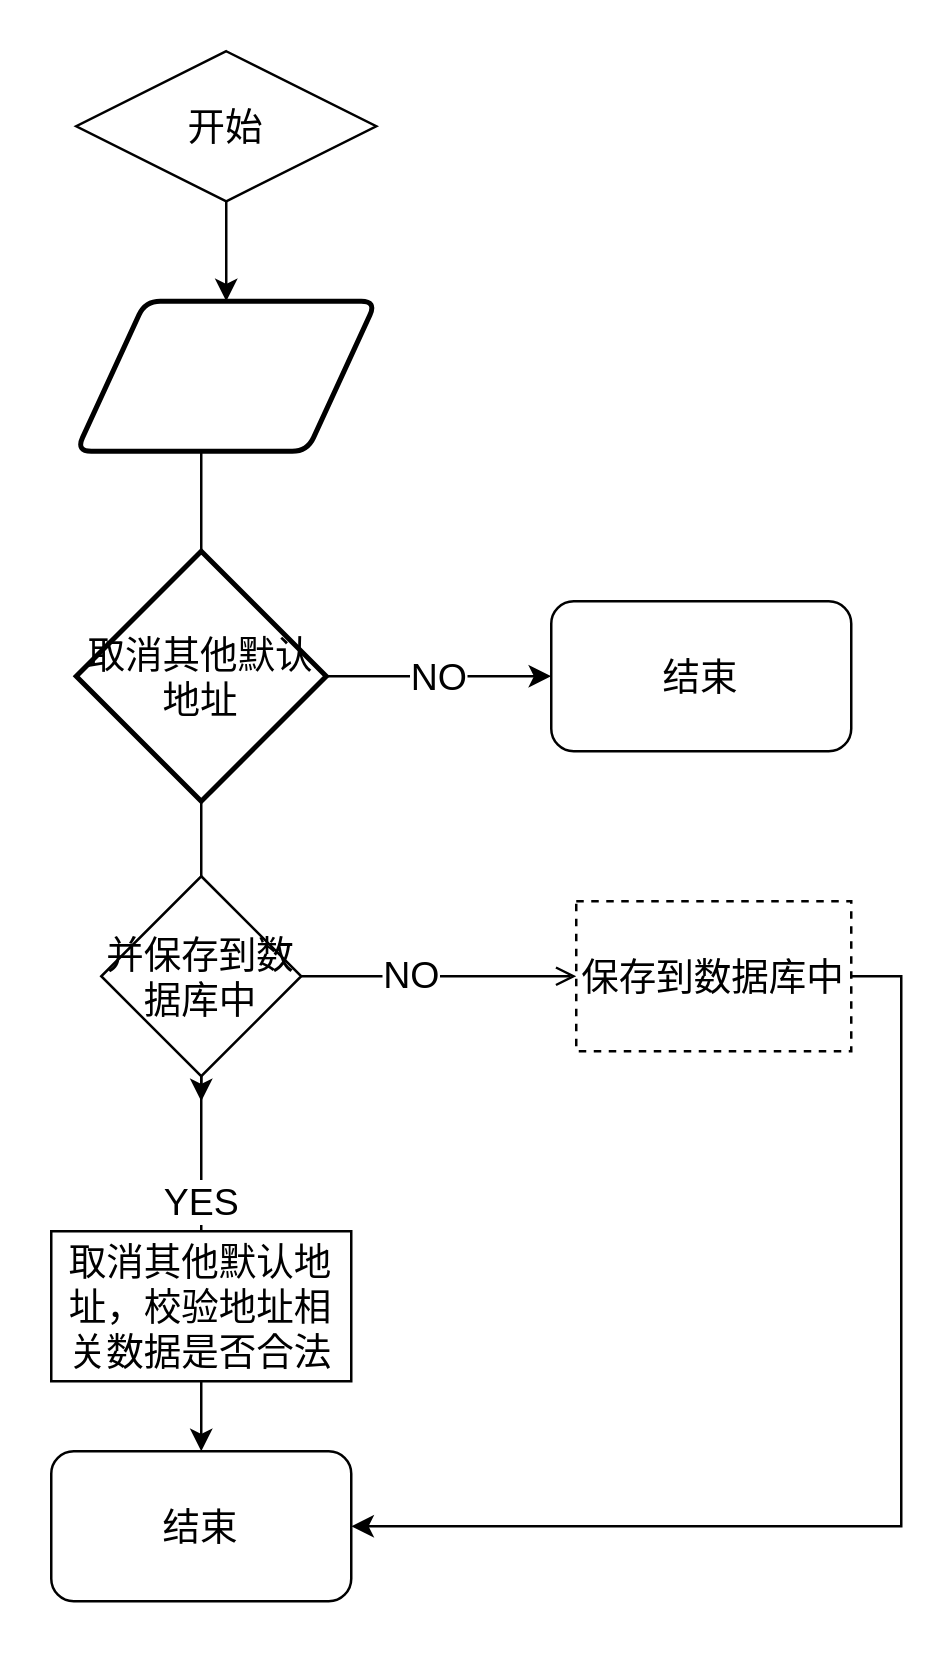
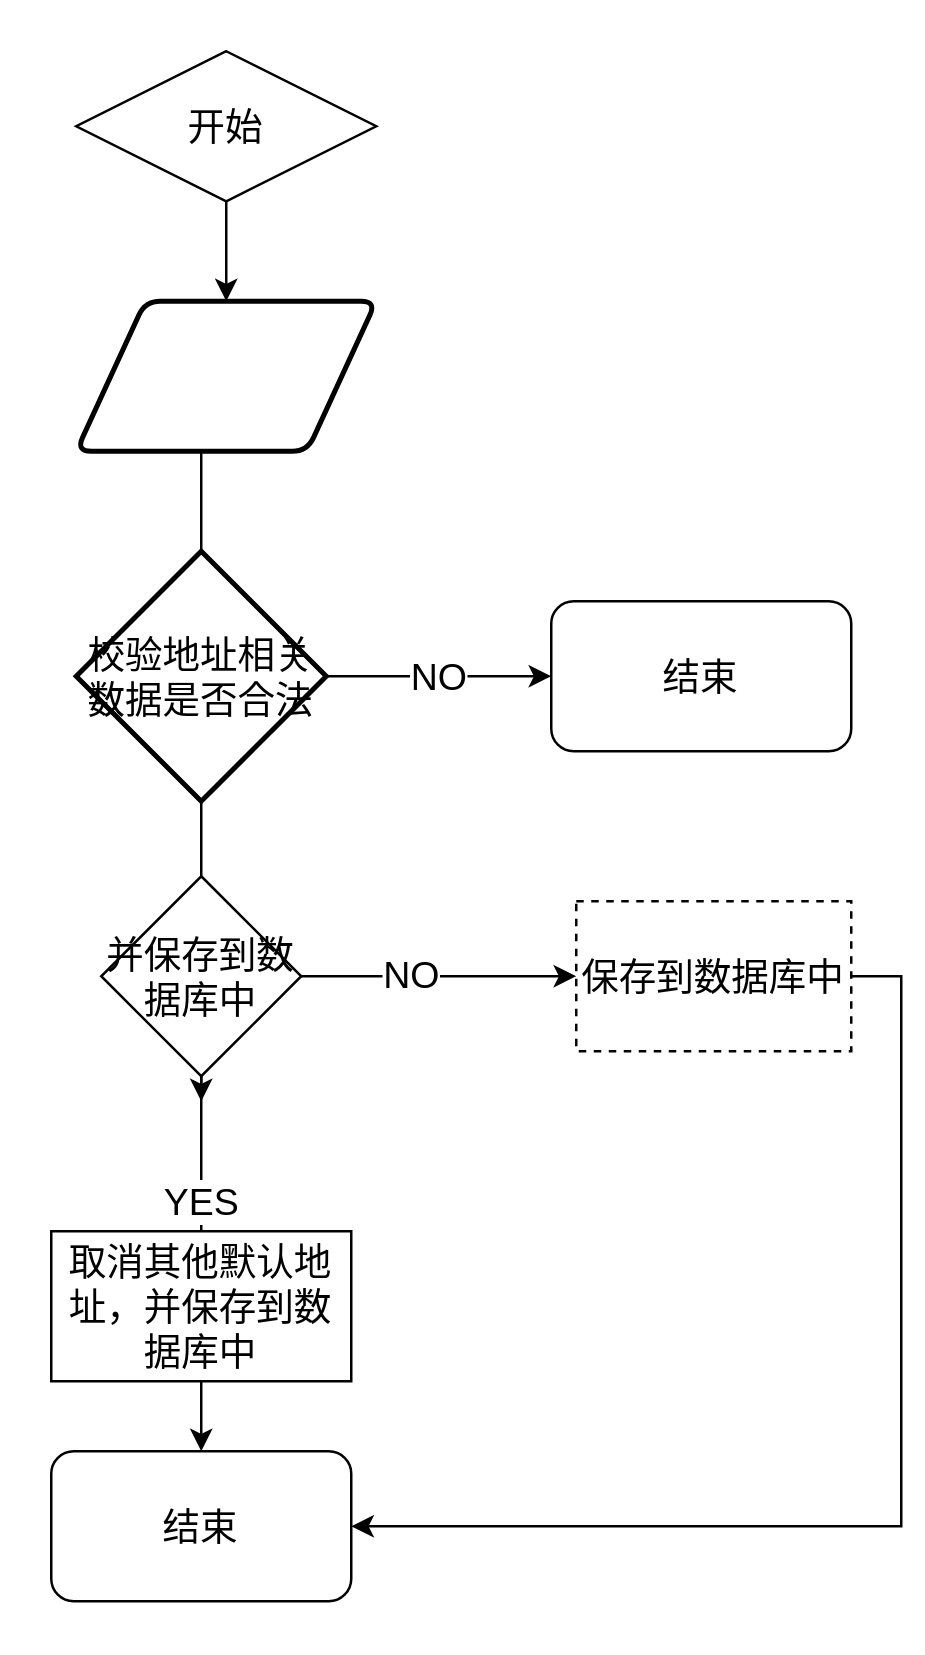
- <mxCell id="6" value="&lt;font style=&quot;font-size: 15px;&quot;&gt;取消其他默认地址&lt;/font&gt;" style="strokeWidth=2;html=1;shape=mxgraph.flowchart.decision;whiteSpace=wrap;fontSize=15;" parent="1" vertex="1"><mxGeometry x="30" y="220" width="100" height="100" as="geometry" /></mxCell>
+ <mxCell id="6" value="&lt;font style=&quot;font-size: 15px;&quot;&gt;校验地址相关数据是否合法&lt;/font&gt;" style="strokeWidth=2;html=1;shape=mxgraph.flowchart.decision;whiteSpace=wrap;fontSize=15;" parent="1" vertex="1"><mxGeometry x="30" y="220" width="100" height="100" as="geometry" /></mxCell>
- <mxCell id="11" style="edgeStyle=orthogonalEdgeStyle;rounded=0;orthogonalLoop=1;jettySize=auto;html=1;exitX=1;exitY=0.5;exitDx=0;exitDy=0;entryX=0;entryY=0.5;entryDx=0;entryDy=0;fontSize=15;endArrow=open;" parent="1" source="13" target="17" edge="1"><mxGeometry relative="1" as="geometry" /></mxCell>
+ <mxCell id="11" style="edgeStyle=orthogonalEdgeStyle;rounded=0;orthogonalLoop=1;jettySize=auto;html=1;exitX=1;exitY=0.5;exitDx=0;exitDy=0;entryX=0;entryY=0.5;entryDx=0;entryDy=0;fontSize=15;" parent="1" source="13" target="17" edge="1"><mxGeometry relative="1" as="geometry" /></mxCell>
- <mxCell id="15" value="取消其他默认地址，校验地址相关数据是否合法" style="rounded=0;whiteSpace=wrap;html=1;fontSize=15;" parent="1" vertex="1"><mxGeometry x="20" y="492" width="120" height="60" as="geometry" /></mxCell>
+ <mxCell id="15" value="取消其他默认地址，并保存到数据库中" style="rounded=0;whiteSpace=wrap;html=1;fontSize=15;" parent="1" vertex="1"><mxGeometry x="20" y="492" width="120" height="60" as="geometry" /></mxCell>
